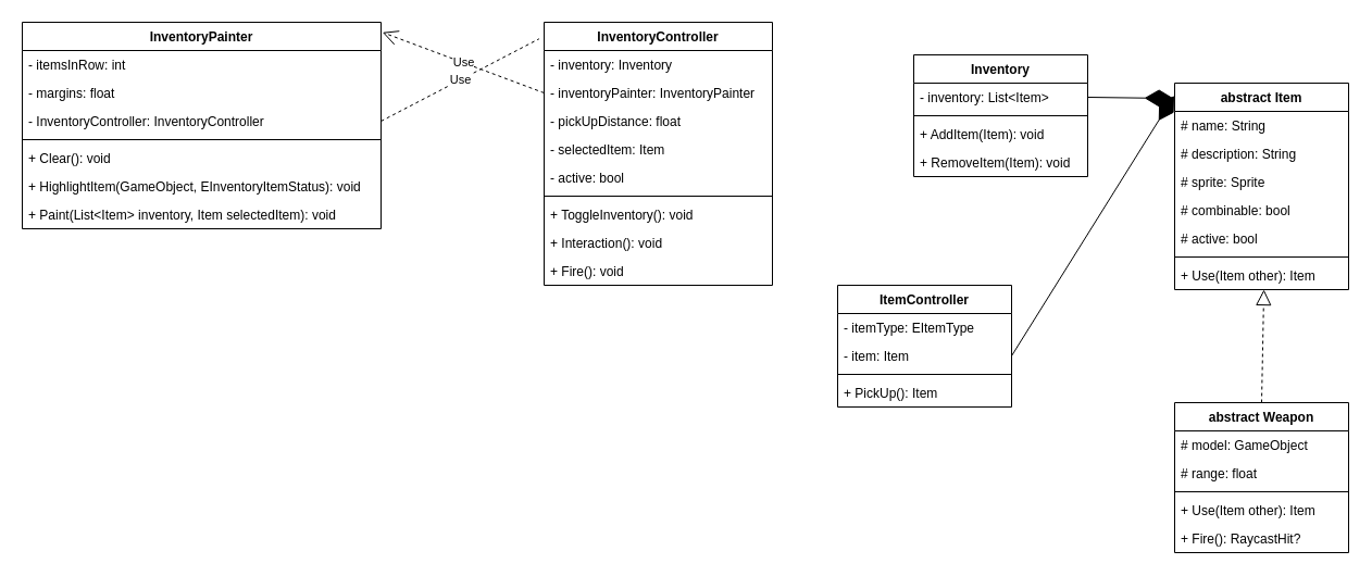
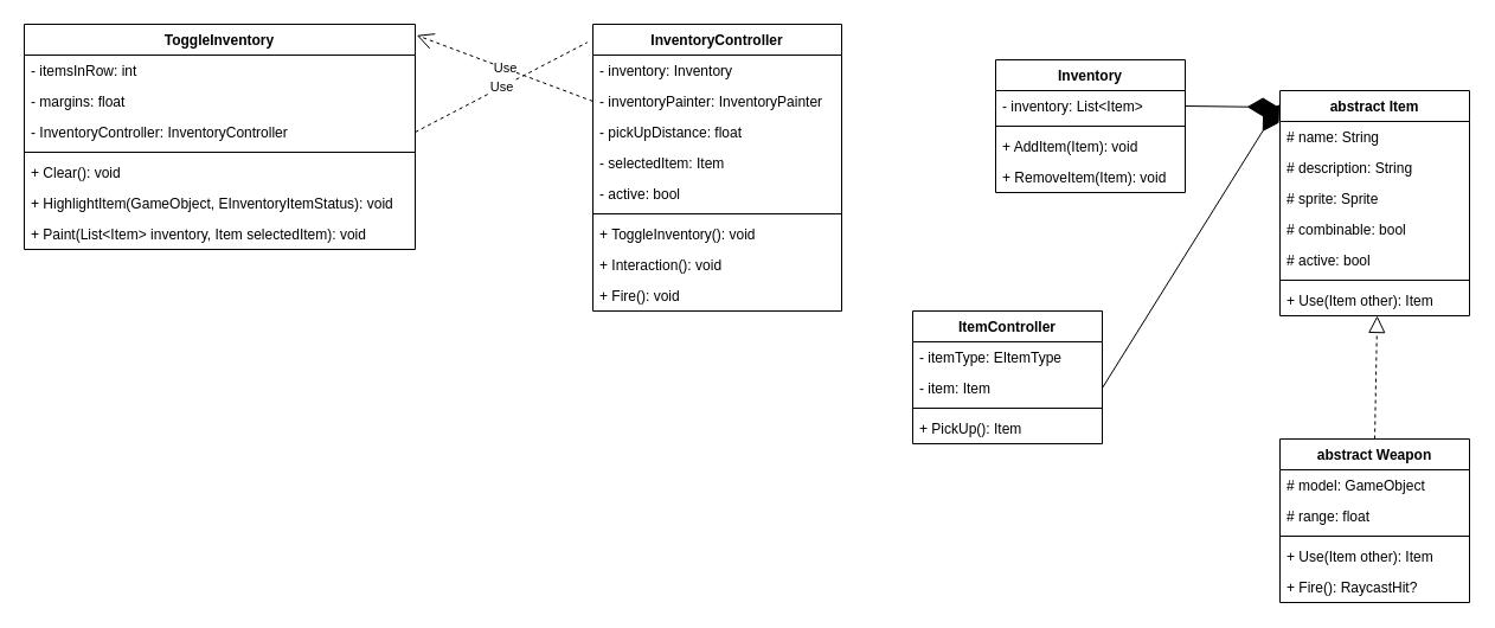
- <mxCell id="25" value="InventoryPainter" style="swimlane;fontStyle=1;align=center;verticalAlign=top;childLayout=stackLayout;horizontal=1;startSize=26;horizontalStack=0;resizeParent=1;resizeParentMax=0;resizeLast=0;collapsible=1;marginBottom=0;" vertex="1" parent="1"><mxGeometry x="20" y="20" width="330" height="190" as="geometry" /></mxCell>
+ <mxCell id="25" value="ToggleInventory" style="swimlane;fontStyle=1;align=center;verticalAlign=top;childLayout=stackLayout;horizontal=1;startSize=26;horizontalStack=0;resizeParent=1;resizeParentMax=0;resizeLast=0;collapsible=1;marginBottom=0;" vertex="1" parent="1"><mxGeometry x="20" y="20" width="330" height="190" as="geometry" /></mxCell>
